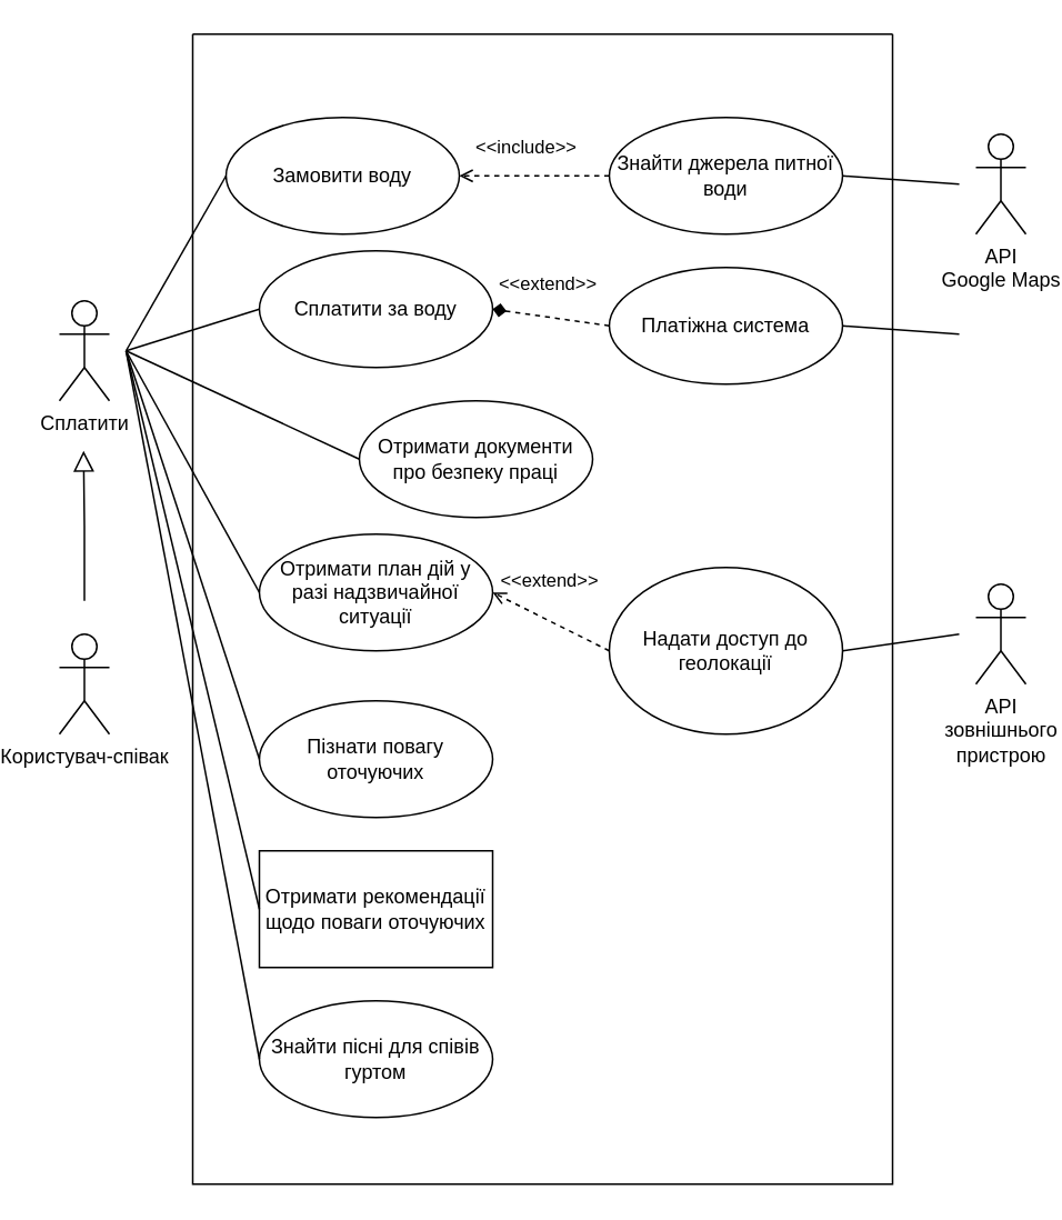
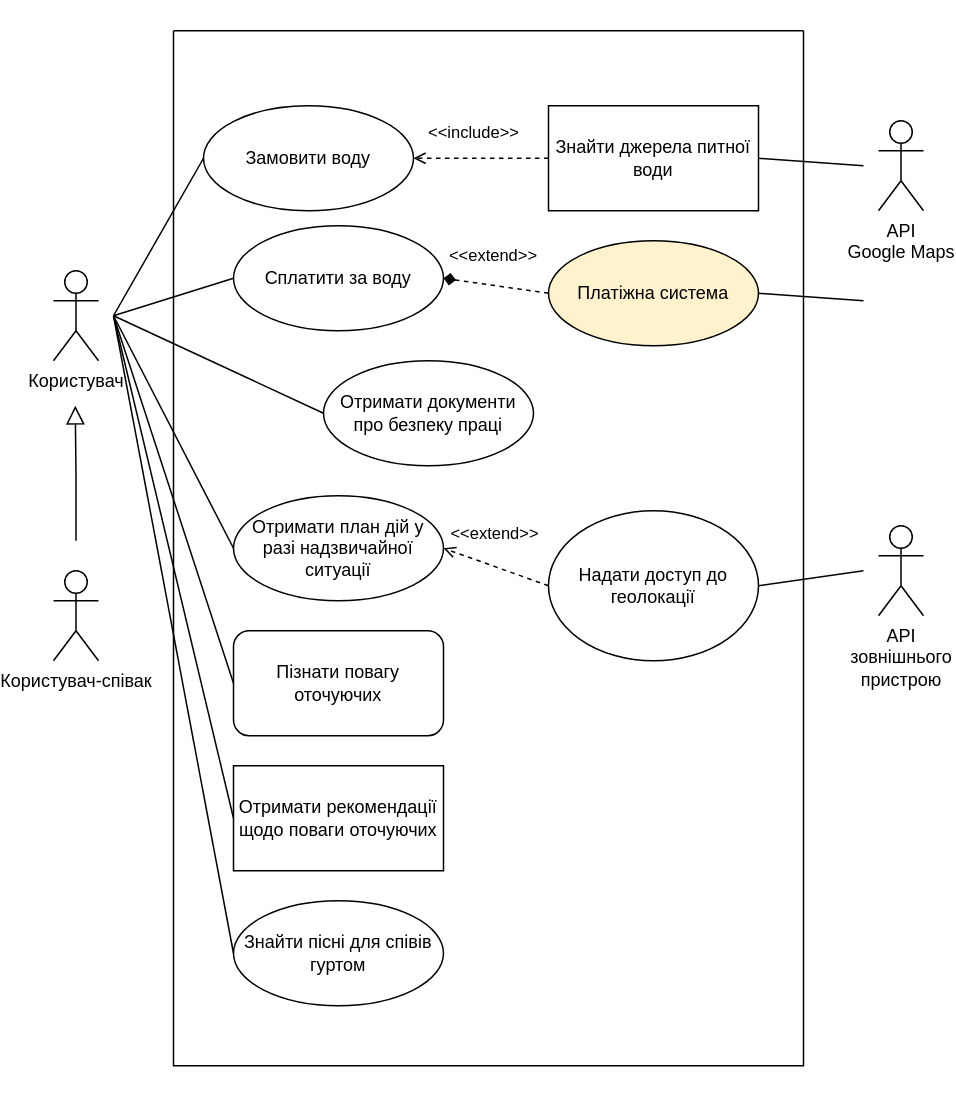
- <mxCell id="8" value="Знайти джерела питної води" style="ellipse;whiteSpace=wrap;html=1;" parent="6" vertex="1"><mxGeometry x="250" y="50" width="140" height="70" as="geometry" /></mxCell>
+ <mxCell id="8" value="Знайти джерела питної води" style="whiteSpace=wrap;html=1;rounded=0;" parent="6" vertex="1"><mxGeometry x="250" y="50" width="140" height="70" as="geometry" /></mxCell>
- <mxCell id="11" value="Платіжна система" style="ellipse;whiteSpace=wrap;html=1;" parent="6" vertex="1"><mxGeometry x="250" y="140" width="140" height="70" as="geometry" /></mxCell>
+ <mxCell id="11" value="Платіжна система" style="ellipse;whiteSpace=wrap;html=1;fillColor=#fff2cc;" parent="6" vertex="1"><mxGeometry x="250" y="140" width="140" height="70" as="geometry" /></mxCell>
- <mxCell id="4" value="Сплатити" style="shape=umlActor;verticalLabelPosition=bottom;verticalAlign=top;html=1;" parent="1" vertex="1"><mxGeometry x="20" y="180" width="30" height="60" as="geometry" /></mxCell>
+ <mxCell id="4" value="Користувач" style="shape=umlActor;verticalLabelPosition=bottom;verticalAlign=top;html=1;" parent="1" vertex="1"><mxGeometry x="20" y="180" width="30" height="60" as="geometry" /></mxCell>
- <mxCell id="17" value="Отримати план дій у разі надзвичайної ситуації" style="ellipse;whiteSpace=wrap;html=1;" parent="6" vertex="1"><mxGeometry x="40" y="300" width="140" height="70" as="geometry" /></mxCell>
+ <mxCell id="17" value="Отримати план дій у разі надзвичайної ситуації" style="ellipse;whiteSpace=wrap;html=1;" parent="6" vertex="1"><mxGeometry x="40" y="310" width="140" height="70" as="geometry" /></mxCell>
- <mxCell id="18" value="Пізнати повагу оточуючих" style="ellipse;whiteSpace=wrap;html=1;" parent="6" vertex="1"><mxGeometry x="40" y="400" width="140" height="70" as="geometry" /></mxCell>
+ <mxCell id="18" value="Пізнати повагу оточуючих" style="whiteSpace=wrap;html=1;rounded=1;" parent="6" vertex="1"><mxGeometry x="40" y="400" width="140" height="70" as="geometry" /></mxCell>
